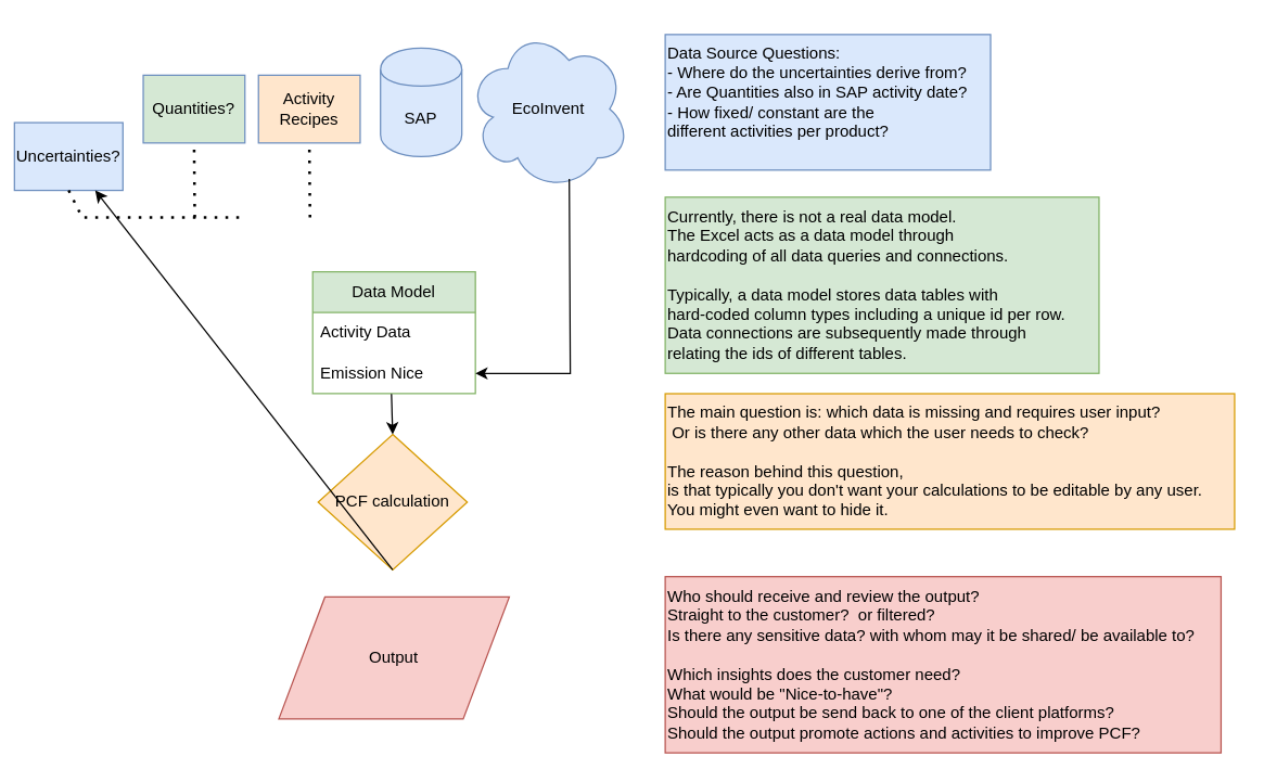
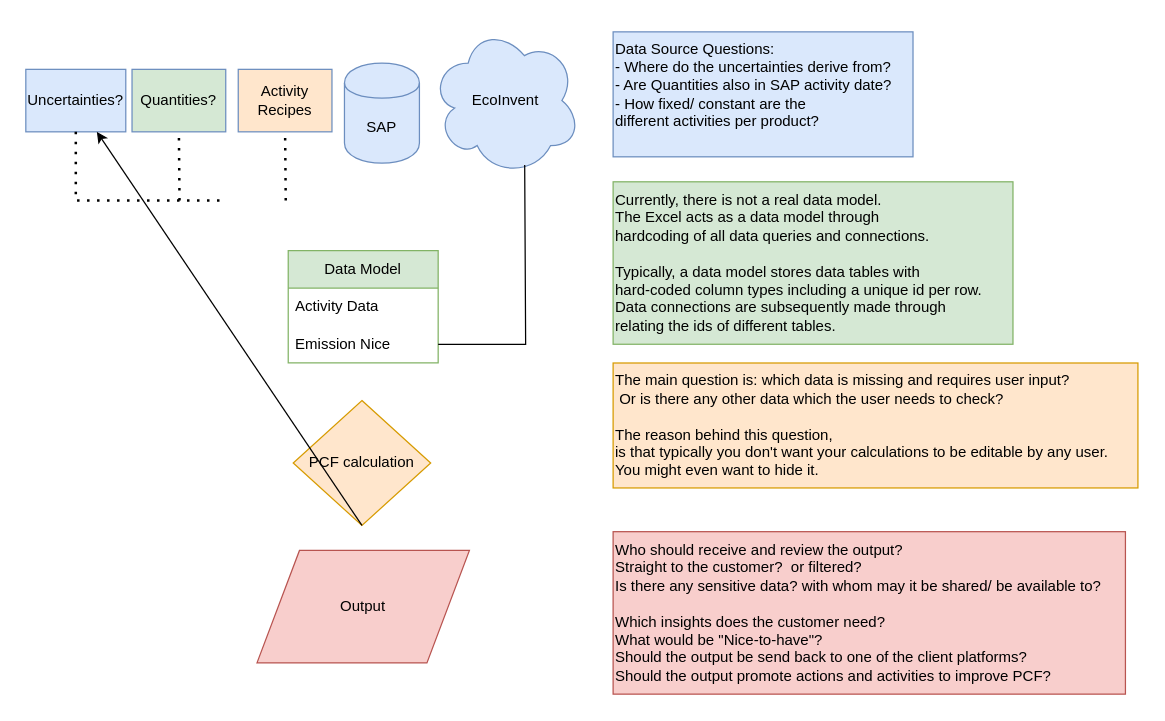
- <mxCell id="2" value="SAP" style="shape=cylinder;whiteSpace=wrap;html=1;boundedLbl=1;backgroundOutline=1;fillColor=#dae8fc;strokeColor=#6c8ebf;" vertex="1" parent="1"><mxGeometry x="280" y="35" width="60" height="80" as="geometry" /></mxCell>
+ <mxCell id="2" value="SAP" style="shape=cylinder;whiteSpace=wrap;html=1;boundedLbl=1;backgroundOutline=1;fillColor=#dae8fc;strokeColor=#6c8ebf;" vertex="1" parent="1"><mxGeometry x="275" y="50" width="60" height="80" as="geometry" /></mxCell>
- <mxCell id="8" value="Uncertainties?" style="html=1;dashed=0;whiteSpace=wrap;fillColor=#dae8fc;strokeColor=#6c8ebf;" vertex="1" parent="1"><mxGeometry x="10" y="90" width="80" height="50" as="geometry" /></mxCell>
+ <mxCell id="8" value="Uncertainties?" style="html=1;dashed=0;whiteSpace=wrap;fillColor=#dae8fc;strokeColor=#6c8ebf;" vertex="1" parent="1"><mxGeometry x="20" y="55" width="80" height="50" as="geometry" /></mxCell>
- <mxCell id="7" value="" style="endArrow=classic;html=1;rounded=0;exitX=0.627;exitY=0.93;exitDx=0;exitDy=0;exitPerimeter=0;entryX=1;entryY=0.5;entryDx=0;entryDy=0;" edge="1" parent="1" source="3" target="6"><mxGeometry width="50" height="50" relative="1" as="geometry"><mxPoint x="320" y="350" as="sourcePoint" /><mxPoint x="360" y="400" as="targetPoint" /><Array as="points"><mxPoint x="420" y="275" /></Array></mxGeometry></mxCell>
+ <mxCell id="7" value="" style="endArrow=none;html=1;rounded=0;exitX=0.627;exitY=0.93;exitDx=0;exitDy=0;exitPerimeter=0;entryX=1;entryY=0.5;entryDx=0;entryDy=0;" edge="1" parent="1" source="3" target="6"><mxGeometry width="50" height="50" relative="1" as="geometry"><mxPoint x="320" y="350" as="sourcePoint" /><mxPoint x="360" y="400" as="targetPoint" /><Array as="points"><mxPoint x="420" y="275" /></Array></mxGeometry></mxCell>
- <mxCell id="14" value="" style="endArrow=classic;html=1;rounded=0;exitX=0.484;exitY=1.006;exitDx=0;exitDy=0;exitPerimeter=0;entryX=0.5;entryY=0;entryDx=0;entryDy=0;" edge="1" parent="1" source="6" target="12"><mxGeometry width="50" height="50" relative="1" as="geometry"><mxPoint x="180" y="260" as="sourcePoint" /><mxPoint x="230" y="210" as="targetPoint" /></mxGeometry></mxCell>
